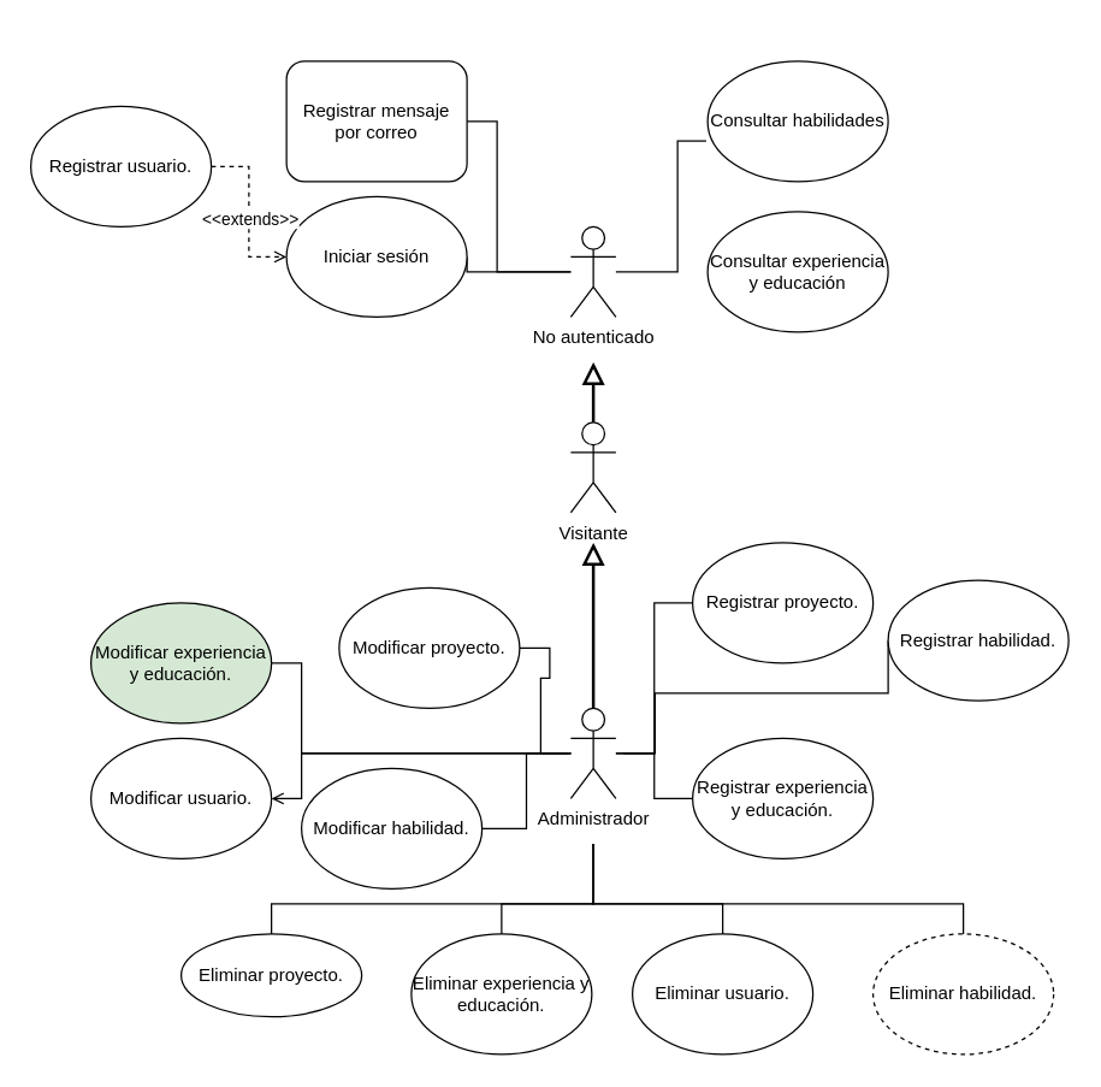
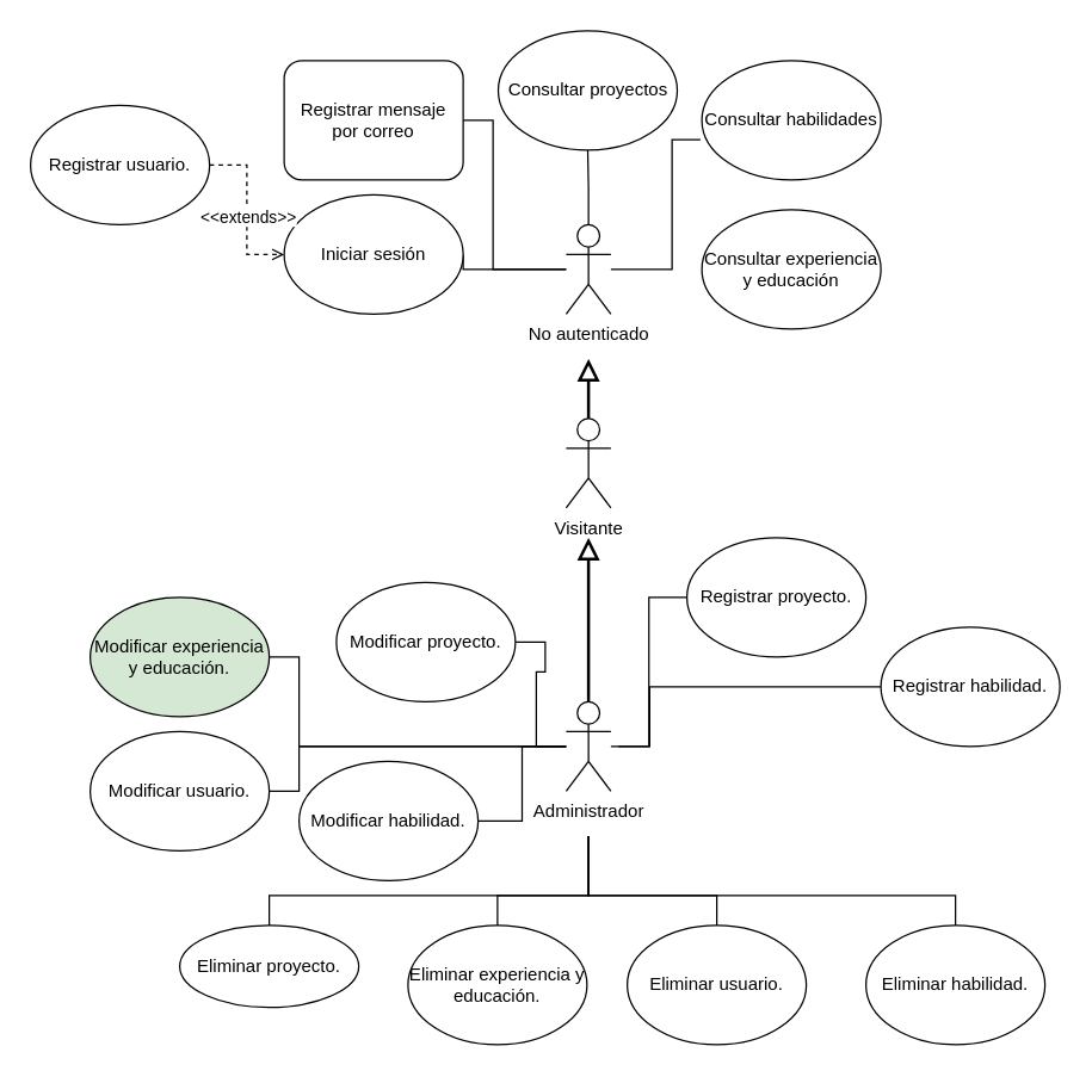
+ <mxCell id="21" value="Consultar proyectos" style="ellipse;whiteSpace=wrap;html=1;" parent="1" vertex="1"><mxGeometry x="333.5" y="20" width="120" height="80" as="geometry" /></mxCell>
+ <mxCell id="2" style="edgeStyle=orthogonalEdgeStyle;rounded=0;orthogonalLoop=1;jettySize=auto;html=1;endArrow=none;startFill=0;" parent="1" source="5" target="21" edge="1"><mxGeometry relative="1" as="geometry" /></mxCell>
- <mxCell id="32" value="Registrar habilidad." style="ellipse;whiteSpace=wrap;html=1;" parent="1" vertex="1"><mxGeometry x="590" y="385" width="120" height="80" as="geometry" /></mxCell>
+ <mxCell id="32" value="Registrar habilidad." style="ellipse;whiteSpace=wrap;html=1;" parent="1" vertex="1"><mxGeometry x="590" y="420" width="120" height="80" as="geometry" /></mxCell>
- <mxCell id="9" style="edgeStyle=orthogonalEdgeStyle;rounded=0;orthogonalLoop=1;jettySize=auto;html=1;endArrow=none;startFill=0;" parent="1" source="20" target="31" edge="1"><mxGeometry relative="1" as="geometry" /></mxCell>
- <mxCell id="15" style="edgeStyle=orthogonalEdgeStyle;rounded=0;orthogonalLoop=1;jettySize=auto;html=1;endArrow=open;startFill=0;" parent="1" source="20" target="36" edge="1"><mxGeometry relative="1" as="geometry"><Array as="points"><mxPoint x="200" y="500" /><mxPoint x="200" y="530" /></Array></mxGeometry></mxCell>
+ <mxCell id="15" style="edgeStyle=orthogonalEdgeStyle;rounded=0;orthogonalLoop=1;jettySize=auto;html=1;endArrow=none;startFill=0;" parent="1" source="20" target="36" edge="1"><mxGeometry relative="1" as="geometry"><Array as="points"><mxPoint x="200" y="500" /><mxPoint x="200" y="530" /></Array></mxGeometry></mxCell>
- <mxCell id="31" value="Registrar experiencia y educación." style="ellipse;whiteSpace=wrap;html=1;" parent="1" vertex="1"><mxGeometry x="460" y="490" width="120" height="80" as="geometry" /></mxCell>
- <mxCell id="40" value="Eliminar habilidad." style="ellipse;whiteSpace=wrap;html=1;dashed=1;" parent="1" vertex="1"><mxGeometry x="580" y="620" width="120" height="80" as="geometry" /></mxCell>
+ <mxCell id="40" value="Eliminar habilidad." style="ellipse;whiteSpace=wrap;html=1;" parent="1" vertex="1"><mxGeometry x="580" y="620" width="120" height="80" as="geometry" /></mxCell>
